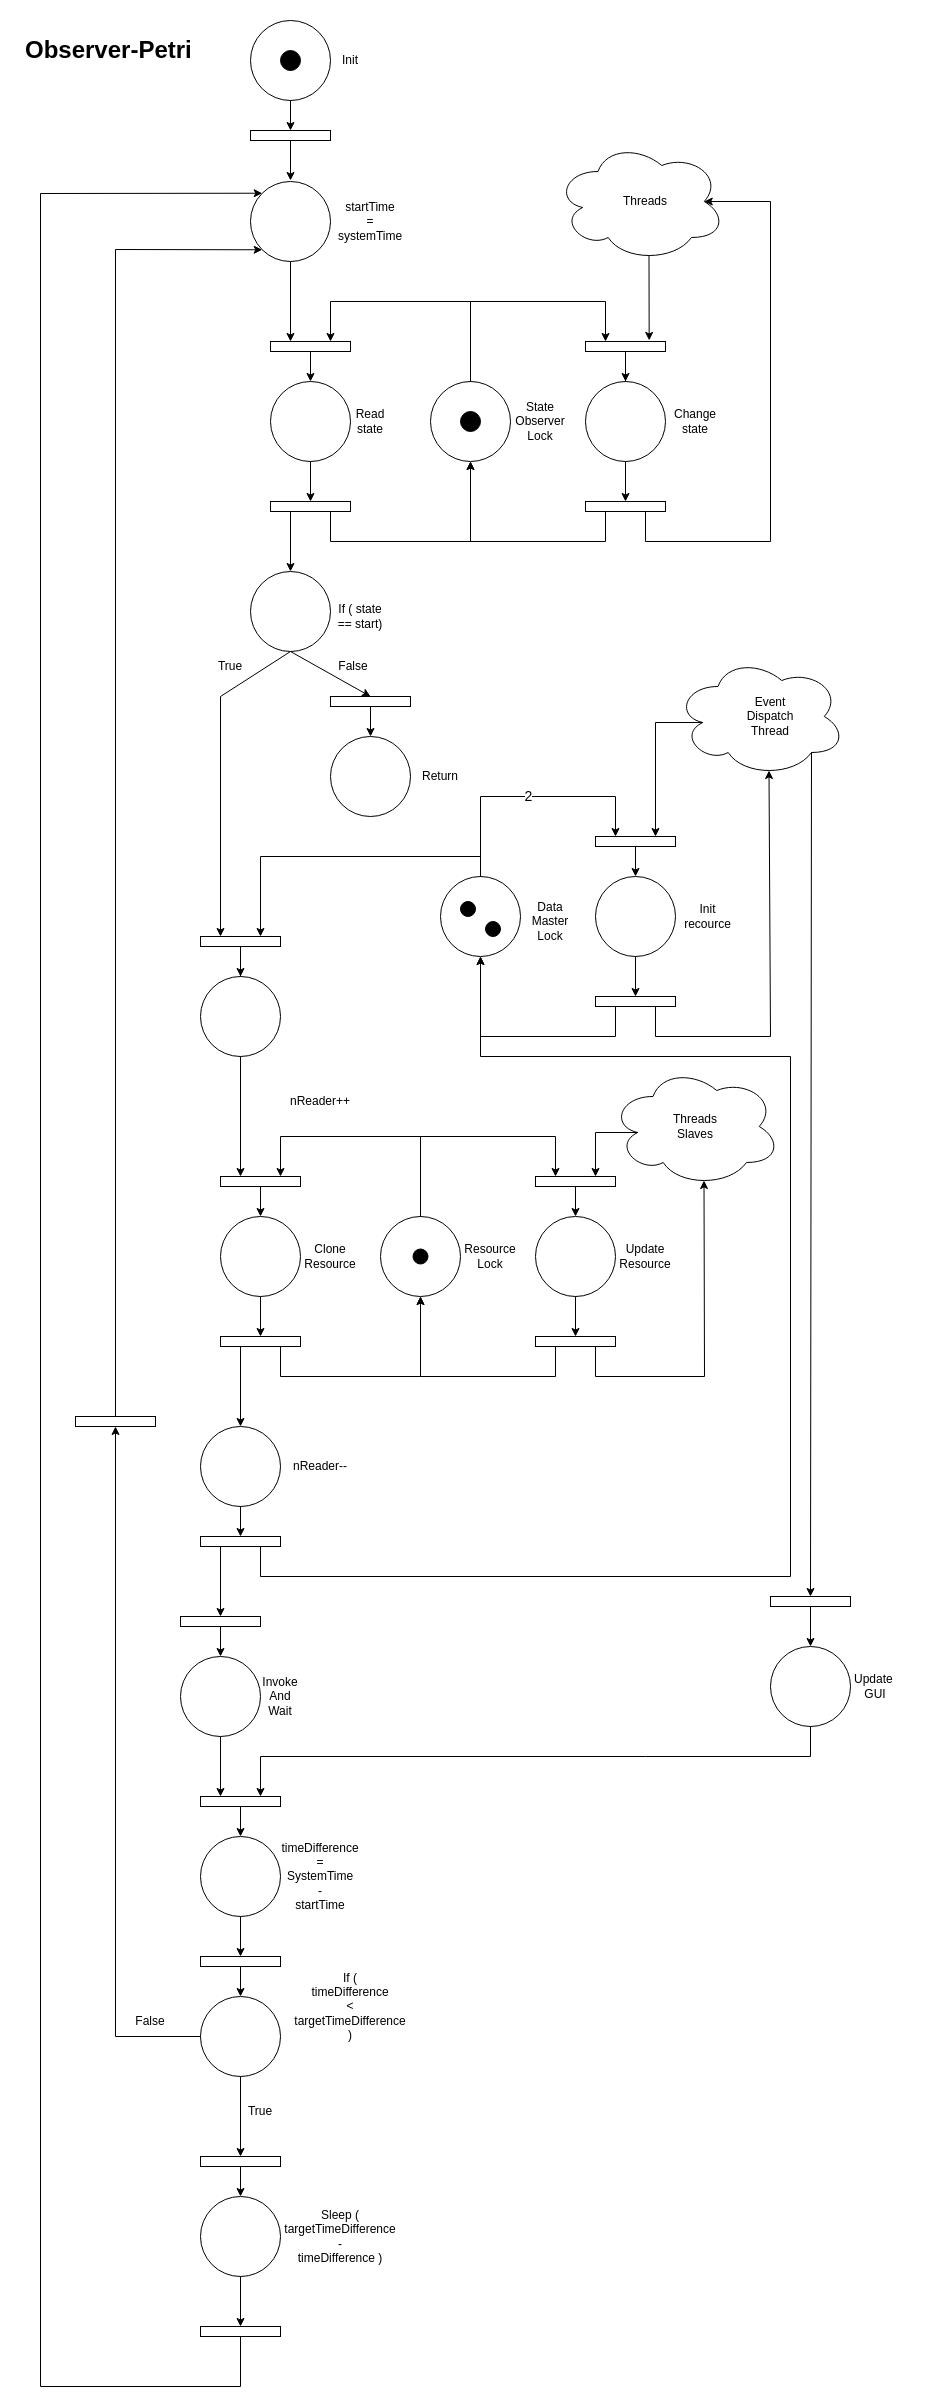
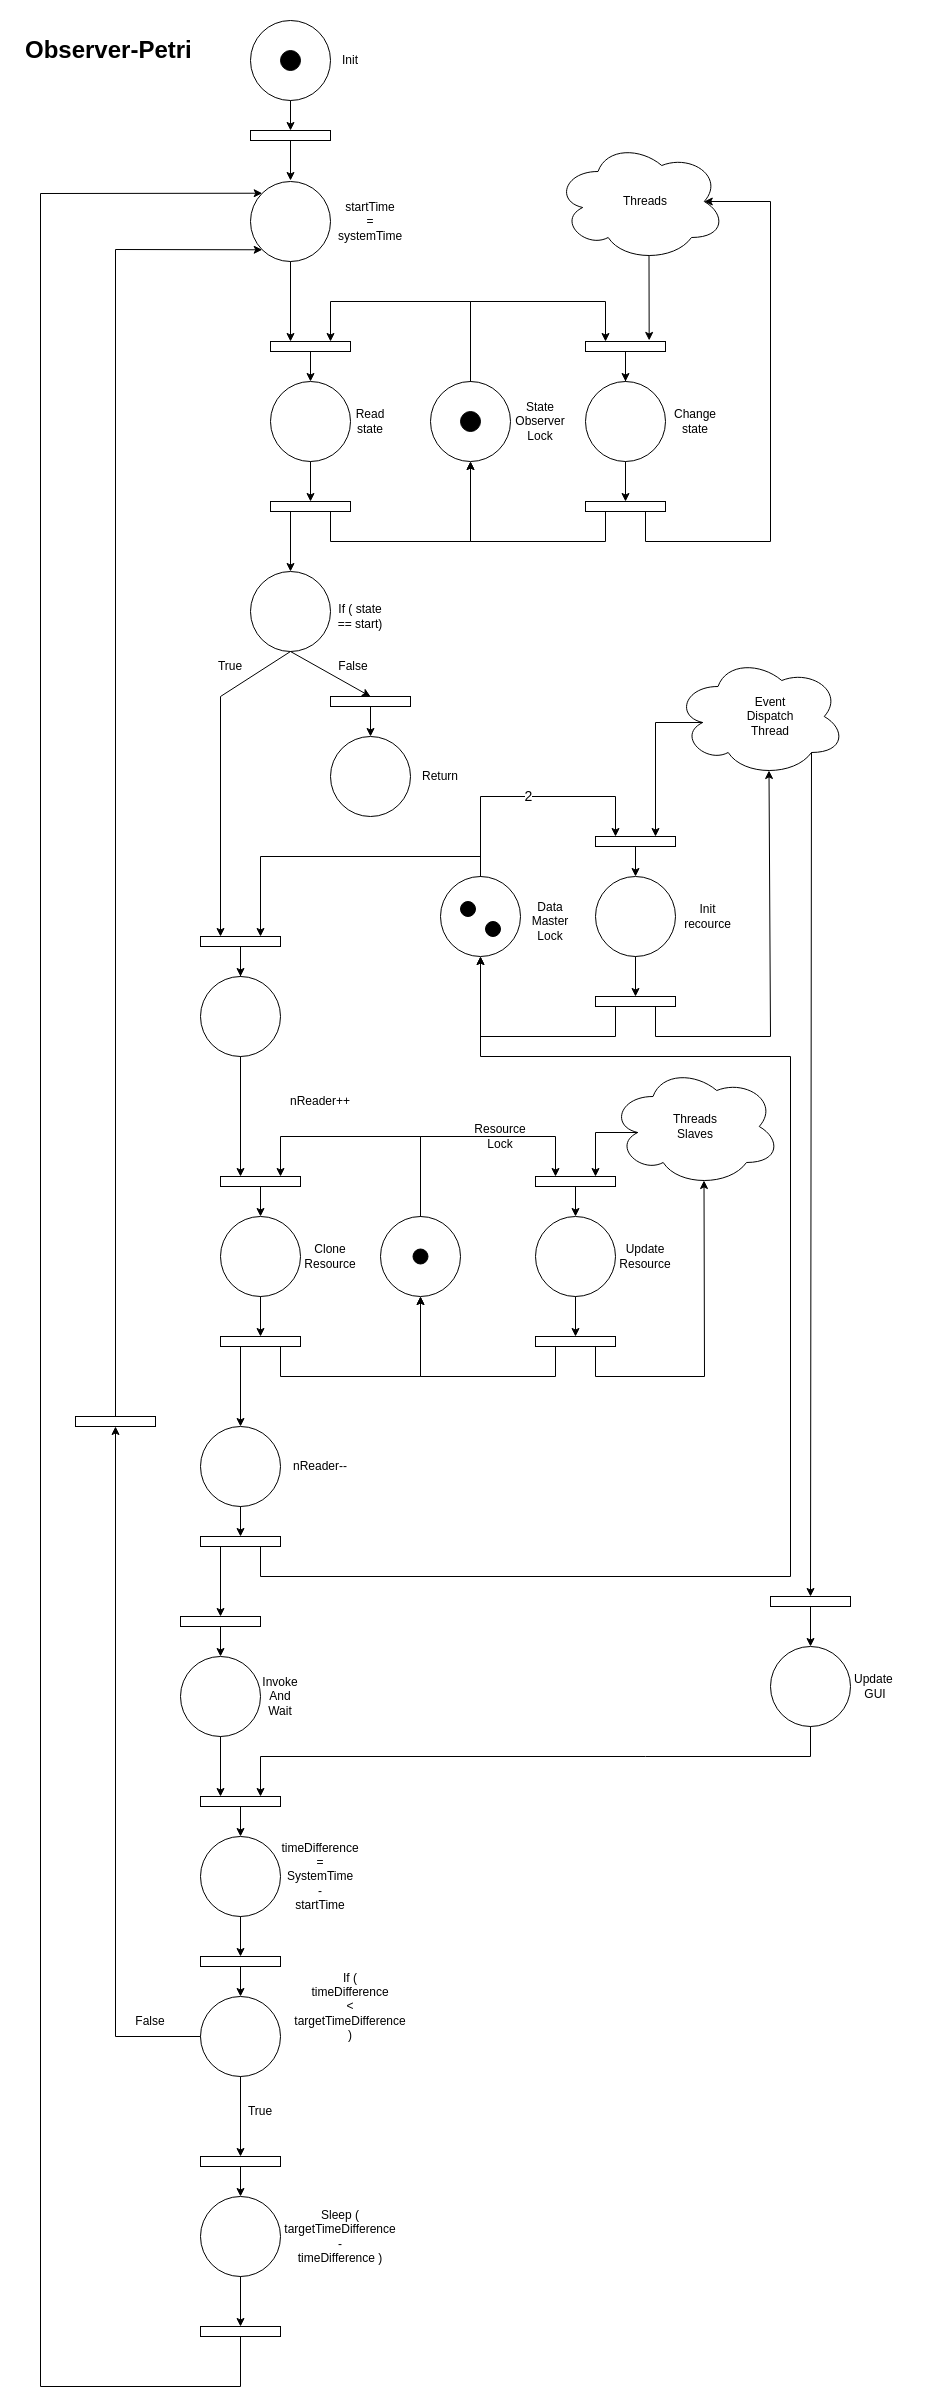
- <mxCell id="94" value="Resource&lt;br&gt;Lock" style="text;html=1;strokeColor=none;fillColor=none;align=center;verticalAlign=middle;whiteSpace=wrap;rounded=0;" parent="1" vertex="1"><mxGeometry x="460" y="1241" width="60" height="30" as="geometry" /></mxCell>
+ <mxCell id="94" value="Resource&lt;br&gt;Lock" style="text;html=1;strokeColor=none;fillColor=none;align=center;verticalAlign=middle;whiteSpace=wrap;rounded=0;" parent="1" vertex="1"><mxGeometry x="470" y="1121" width="60" height="30" as="geometry" /></mxCell>
